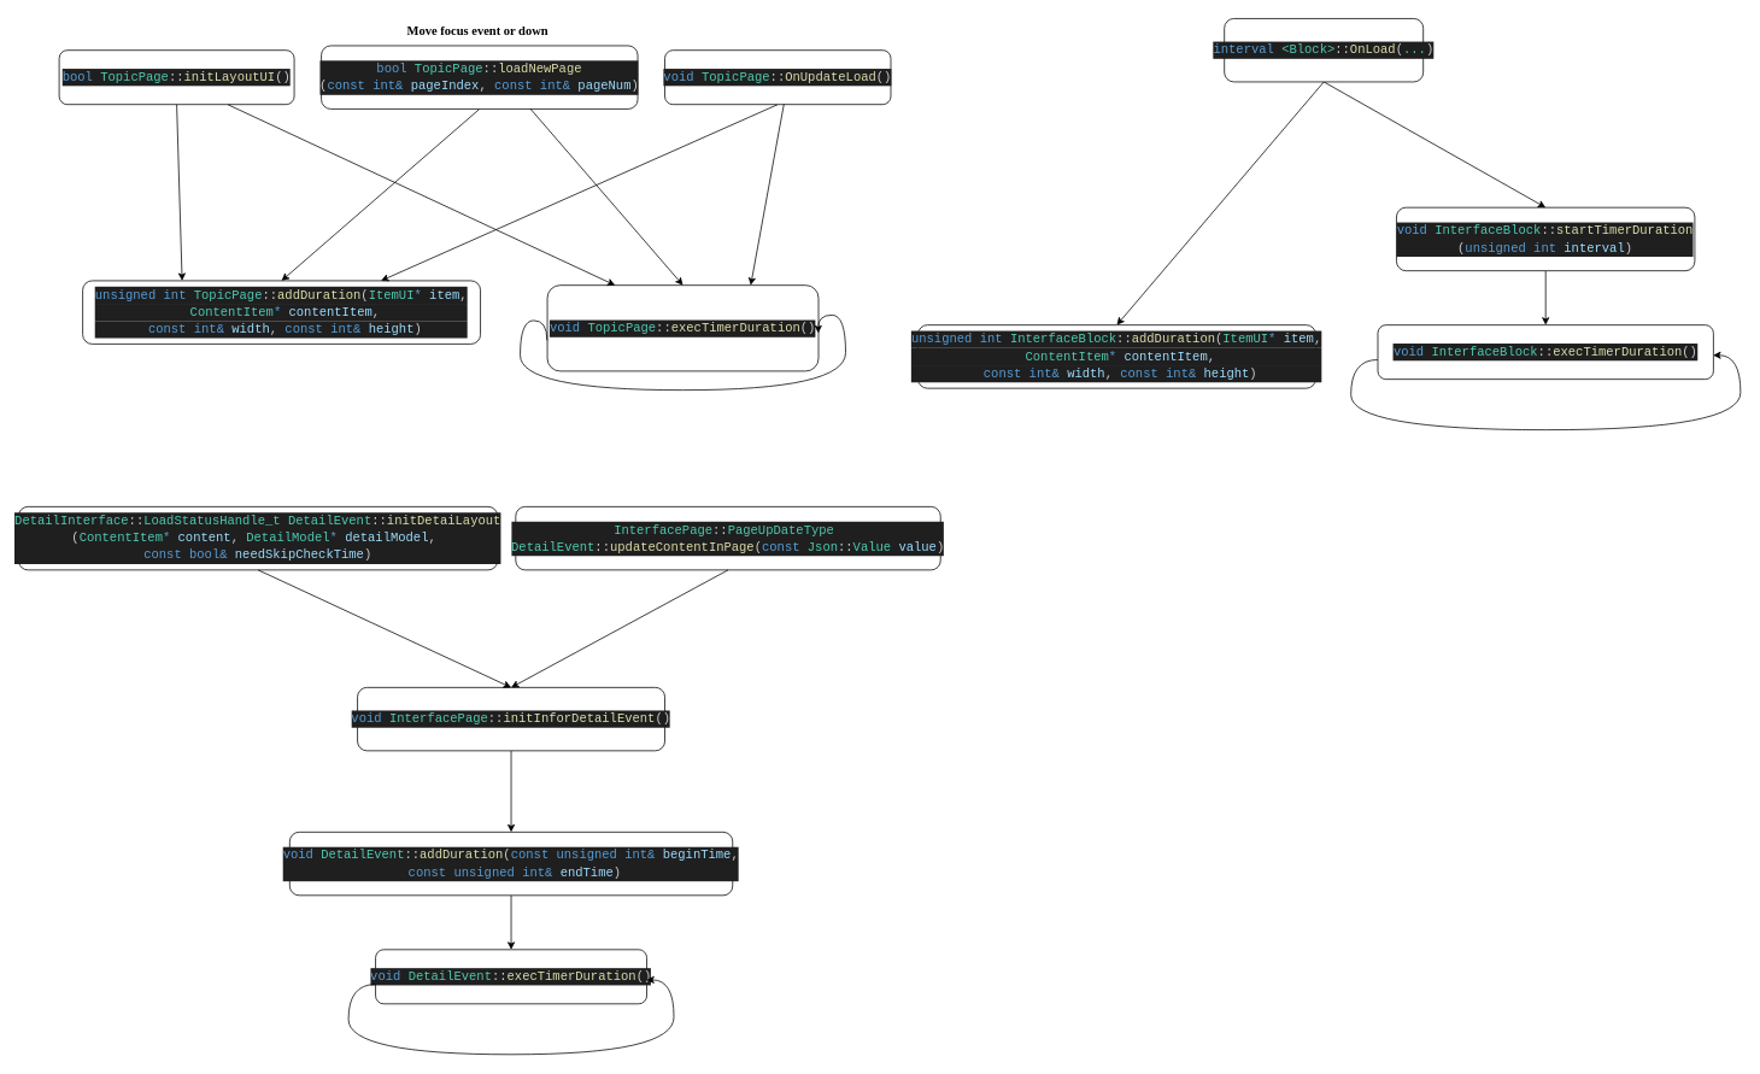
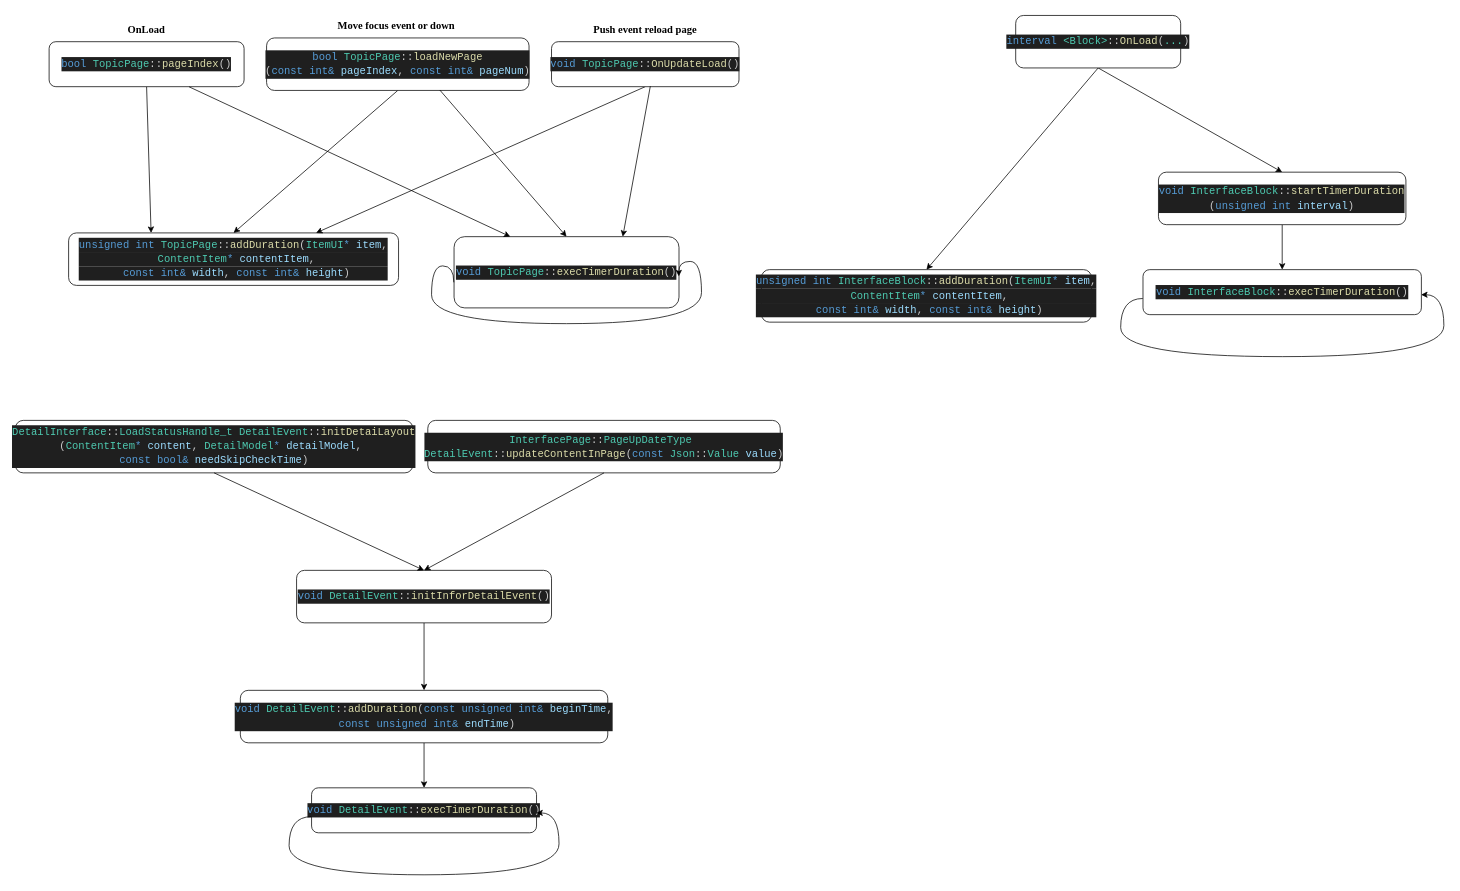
+ <mxCell id="15" value="OnLoad" style="text;html=1;align=center;verticalAlign=middle;whiteSpace=wrap;rounded=0;fontStyle=1;fontSize=14;fontFamily=Georgia;" vertex="1" parent="1"><mxGeometry x="165" y="25" width="60" height="30" as="geometry" /></mxCell>
+ <mxCell id="17" value="Push event reload page" style="text;html=1;align=center;verticalAlign=middle;whiteSpace=wrap;rounded=0;fontStyle=1;fontSize=14;fontFamily=Georgia;" vertex="1" parent="1"><mxGeometry x="766.25" y="25" width="187.5" height="30" as="geometry" /></mxCell>
- <mxCell id="4" value="&lt;div style=&quot;color: rgb(204, 204, 204); background-color: rgb(31, 31, 31); font-family: Consolas, &amp;quot;Courier New&amp;quot;, monospace; font-size: 14px; line-height: 19px; white-space: pre;&quot;&gt;&lt;div style=&quot;line-height: 19px;&quot;&gt;&lt;div style=&quot;line-height: 19px;&quot;&gt;&lt;span style=&quot;color: #569cd6;&quot;&gt;bool&lt;/span&gt; &lt;span style=&quot;color: #4ec9b0;&quot;&gt;TopicPage&lt;/span&gt;::&lt;span style=&quot;color: #dcdcaa;&quot;&gt;initLayoutUI&lt;/span&gt;()&lt;/div&gt;&lt;/div&gt;&lt;/div&gt;" style="rounded=1;whiteSpace=wrap;html=1;strokeColor=#000000;" vertex="1" parent="1"><mxGeometry x="65" y="55" width="260" height="60" as="geometry" /></mxCell>
+ <mxCell id="4" value="&lt;div style=&quot;color: rgb(204, 204, 204); background-color: rgb(31, 31, 31); font-family: Consolas, &amp;quot;Courier New&amp;quot;, monospace; font-size: 14px; line-height: 19px; white-space: pre;&quot;&gt;&lt;div style=&quot;line-height: 19px;&quot;&gt;&lt;div style=&quot;line-height: 19px;&quot;&gt;&lt;span style=&quot;color: #569cd6;&quot;&gt;bool&lt;/span&gt; &lt;span style=&quot;color: #4ec9b0;&quot;&gt;TopicPage&lt;/span&gt;::&lt;span style=&quot;color: #dcdcaa;&quot;&gt;pageIndex&lt;/span&gt;()&lt;/div&gt;&lt;/div&gt;&lt;/div&gt;" style="rounded=1;whiteSpace=wrap;html=1;strokeColor=#000000;" vertex="1" parent="1"><mxGeometry x="65" y="55" width="260" height="60" as="geometry" /></mxCell>
- <mxCell id="30" value="&lt;div style=&quot;color: rgb(204, 204, 204); background-color: rgb(31, 31, 31); font-family: Consolas, &amp;quot;Courier New&amp;quot;, monospace; font-size: 14px; line-height: 19px; white-space: pre;&quot;&gt;&lt;div style=&quot;line-height: 19px;&quot;&gt;&lt;div style=&quot;line-height: 19px;&quot;&gt;&lt;span style=&quot;color: #569cd6;&quot;&gt;void&lt;/span&gt; &lt;span style=&quot;color: #4ec9b0;&quot;&gt;InterfacePage&lt;/span&gt;::&lt;span style=&quot;color: #dcdcaa;&quot;&gt;initInforDetailEvent&lt;/span&gt;()&lt;/div&gt;&lt;/div&gt;&lt;/div&gt;" style="rounded=1;whiteSpace=wrap;html=1;strokeColor=#000000;" vertex="1" parent="1"><mxGeometry x="395" y="760" width="340" height="70" as="geometry" /></mxCell>
+ <mxCell id="30" value="&lt;div style=&quot;color: rgb(204, 204, 204); background-color: rgb(31, 31, 31); font-family: Consolas, &amp;quot;Courier New&amp;quot;, monospace; font-size: 14px; line-height: 19px; white-space: pre;&quot;&gt;&lt;div style=&quot;line-height: 19px;&quot;&gt;&lt;div style=&quot;line-height: 19px;&quot;&gt;&lt;span style=&quot;color: #569cd6;&quot;&gt;void&lt;/span&gt; &lt;span style=&quot;color: #4ec9b0;&quot;&gt;DetailEvent&lt;/span&gt;::&lt;span style=&quot;color: #dcdcaa;&quot;&gt;initInforDetailEvent&lt;/span&gt;()&lt;/div&gt;&lt;/div&gt;&lt;/div&gt;" style="rounded=1;whiteSpace=wrap;html=1;strokeColor=#000000;" vertex="1" parent="1"><mxGeometry x="395" y="760" width="340" height="70" as="geometry" /></mxCell>
